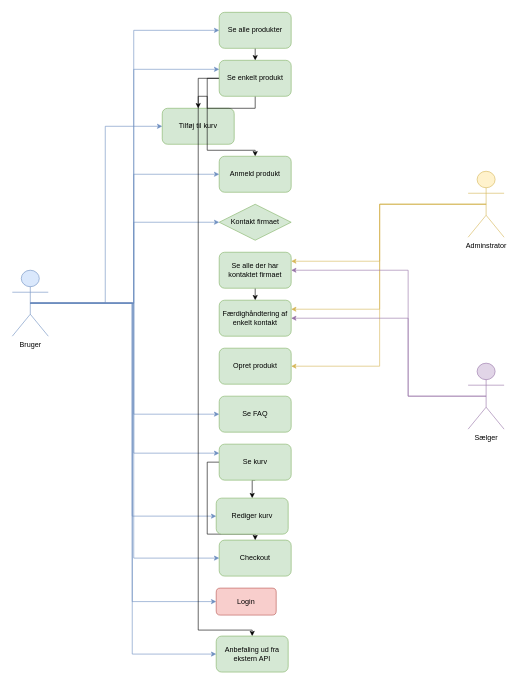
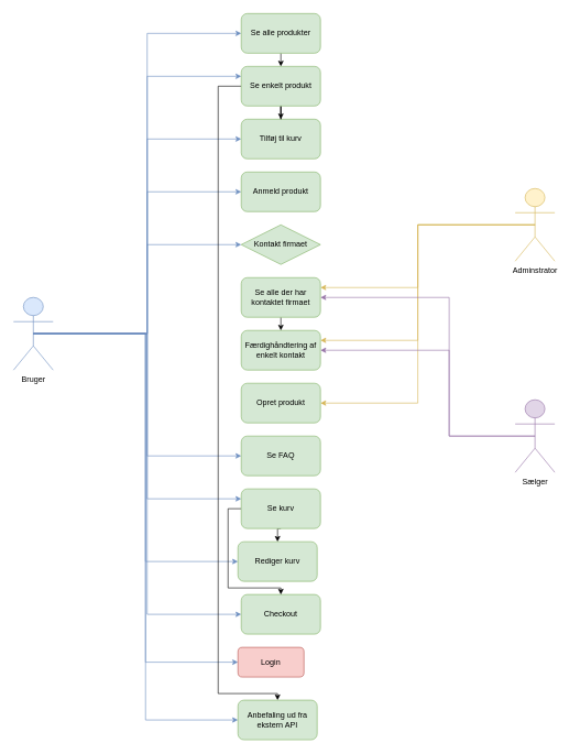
- <mxCell id="20" value="Tilføj til kurv" style="rounded=1;whiteSpace=wrap;html=1;fillColor=#d5e8d4;strokeColor=#82b366;" vertex="1" parent="1"><mxGeometry x="270" y="180" width="120" height="60" as="geometry" /></mxCell>
+ <mxCell id="20" value="Tilføj til kurv" style="rounded=1;whiteSpace=wrap;html=1;fillColor=#d5e8d4;strokeColor=#82b366;" vertex="1" parent="1"><mxGeometry x="365" y="180" width="120" height="60" as="geometry" /></mxCell>
- <mxCell id="29" style="edgeStyle=orthogonalEdgeStyle;rounded=0;orthogonalLoop=1;jettySize=auto;html=1;exitX=0;exitY=0.5;exitDx=0;exitDy=0;" edge="1" parent="1" source="30" target="32"><mxGeometry relative="1" as="geometry"><mxPoint x="425" y="230" as="targetPoint" /><Array as="points"><mxPoint x="345" y="130" /><mxPoint x="345" y="250" /><mxPoint x="425" y="250" /></Array></mxGeometry></mxCell>
- <mxCell id="40" value="Rediger kurv" style="rounded=1;whiteSpace=wrap;html=1;fillColor=#d5e8d4;strokeColor=#82b366;" vertex="1" parent="1"><mxGeometry x="360" y="830" width="120" height="60" as="geometry" /></mxCell>
+ <mxCell id="40" value="Rediger kurv" style="rounded=1;whiteSpace=wrap;html=1;fillColor=#d5e8d4;strokeColor=#82b366;" vertex="1" parent="1"><mxGeometry x="360" y="820" width="120" height="60" as="geometry" /></mxCell>
